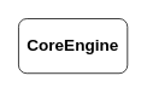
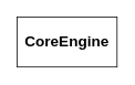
- <mxCell id="2" value="&lt;b&gt;&lt;font style=&quot;font-size: 18px&quot;&gt;CoreEngine&lt;/font&gt;&lt;/b&gt;" style="rounded=1;whiteSpace=wrap;html=1;" vertex="1" parent="1"><mxGeometry x="20" y="20" width="120" height="60" as="geometry" /></mxCell>
+ <mxCell id="2" value="&lt;b&gt;&lt;font style=&quot;font-size: 18px&quot;&gt;CoreEngine&lt;/font&gt;&lt;/b&gt;" style="whiteSpace=wrap;html=1;rounded=0;" vertex="1" parent="1"><mxGeometry x="20" y="20" width="120" height="60" as="geometry" /></mxCell>
